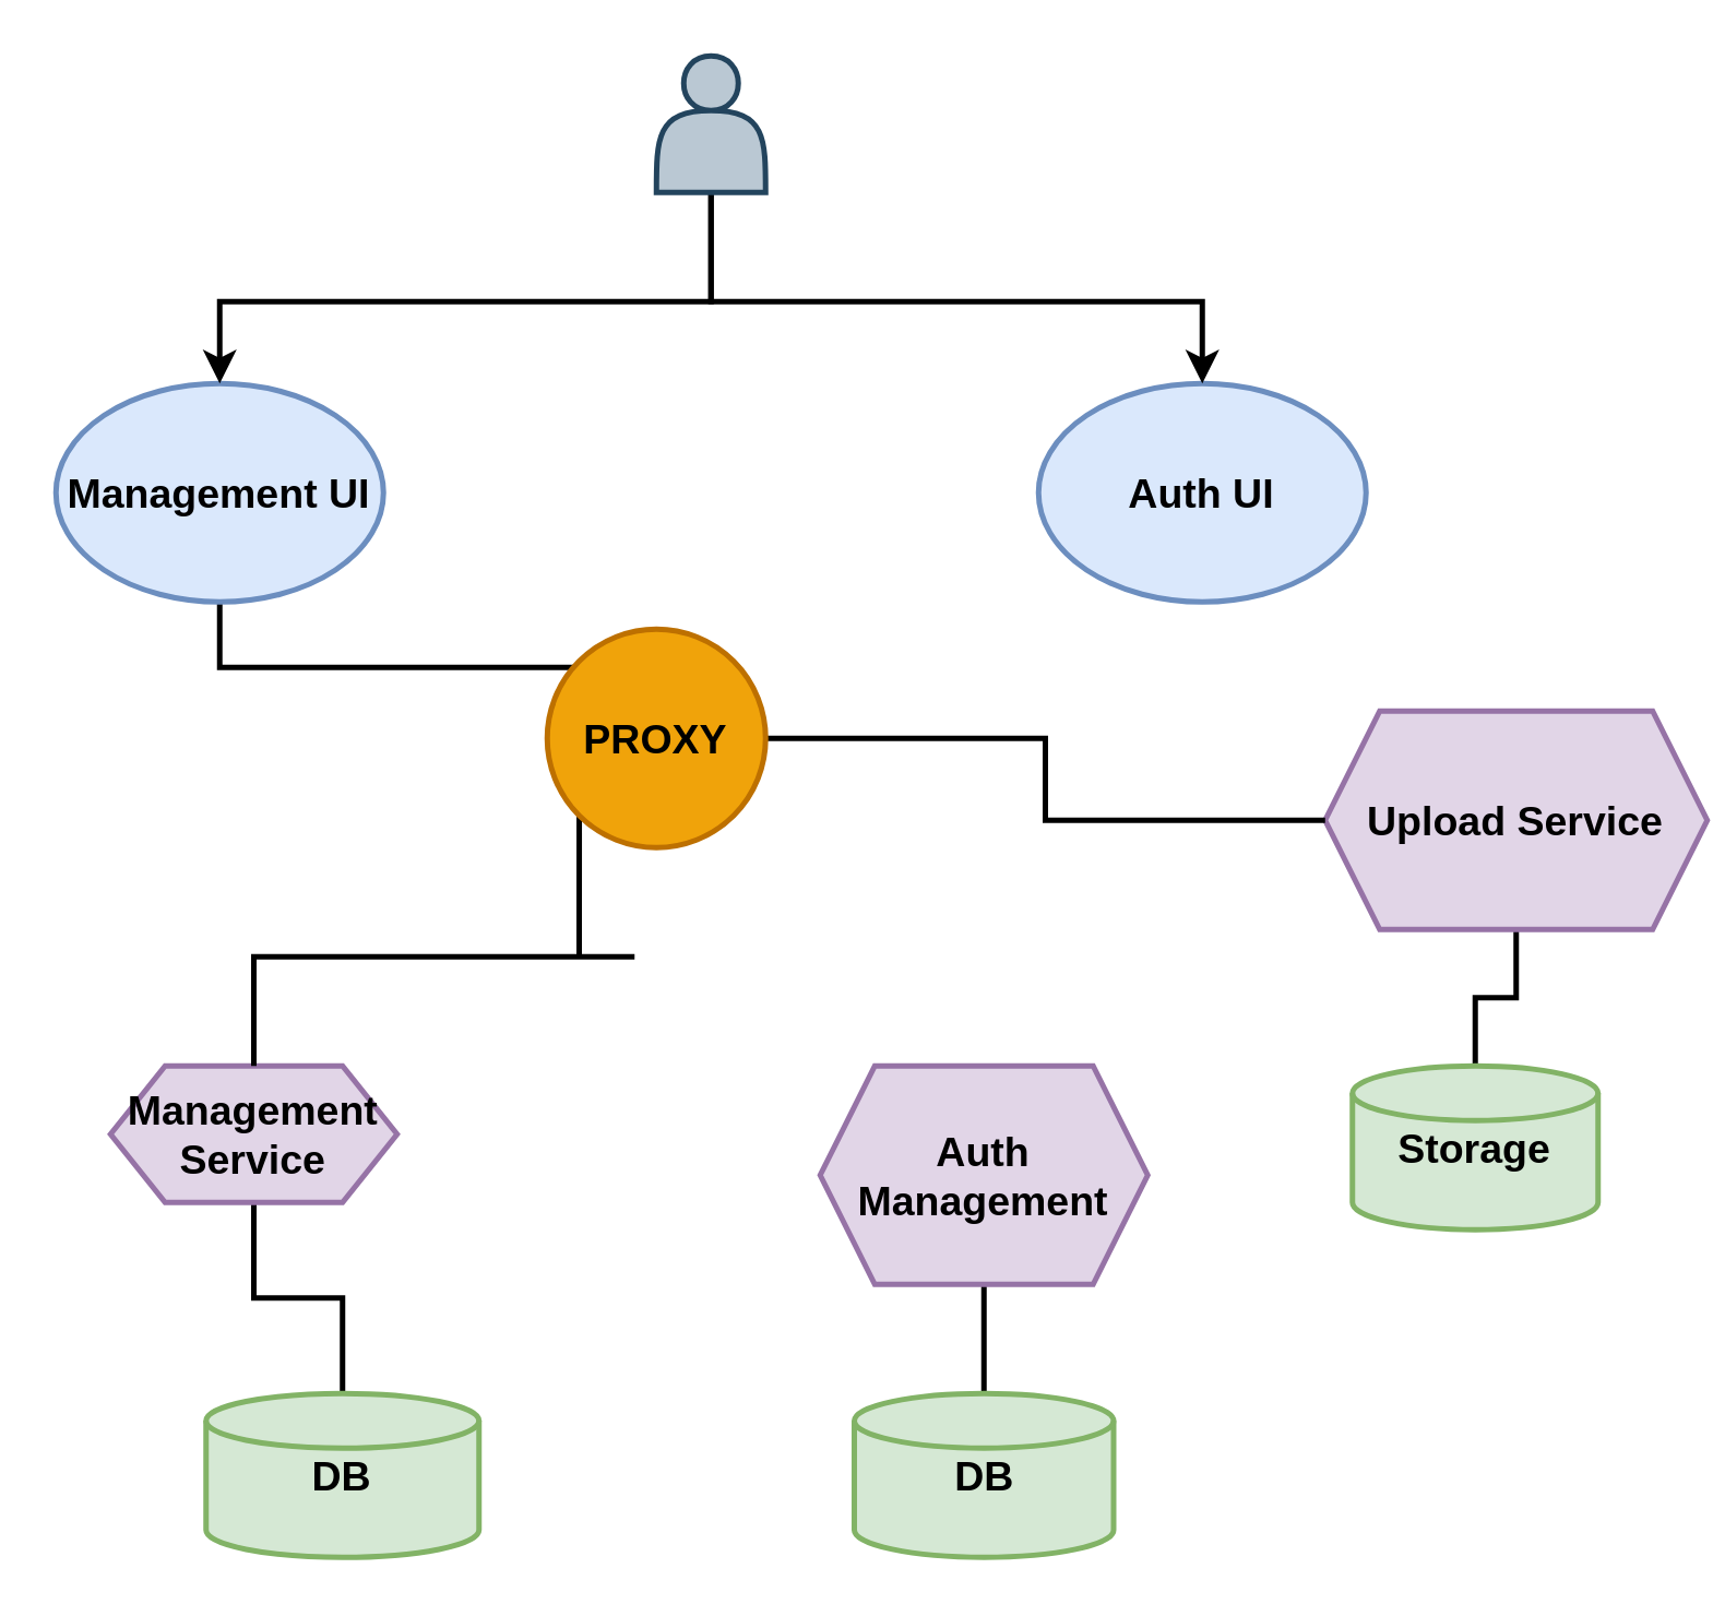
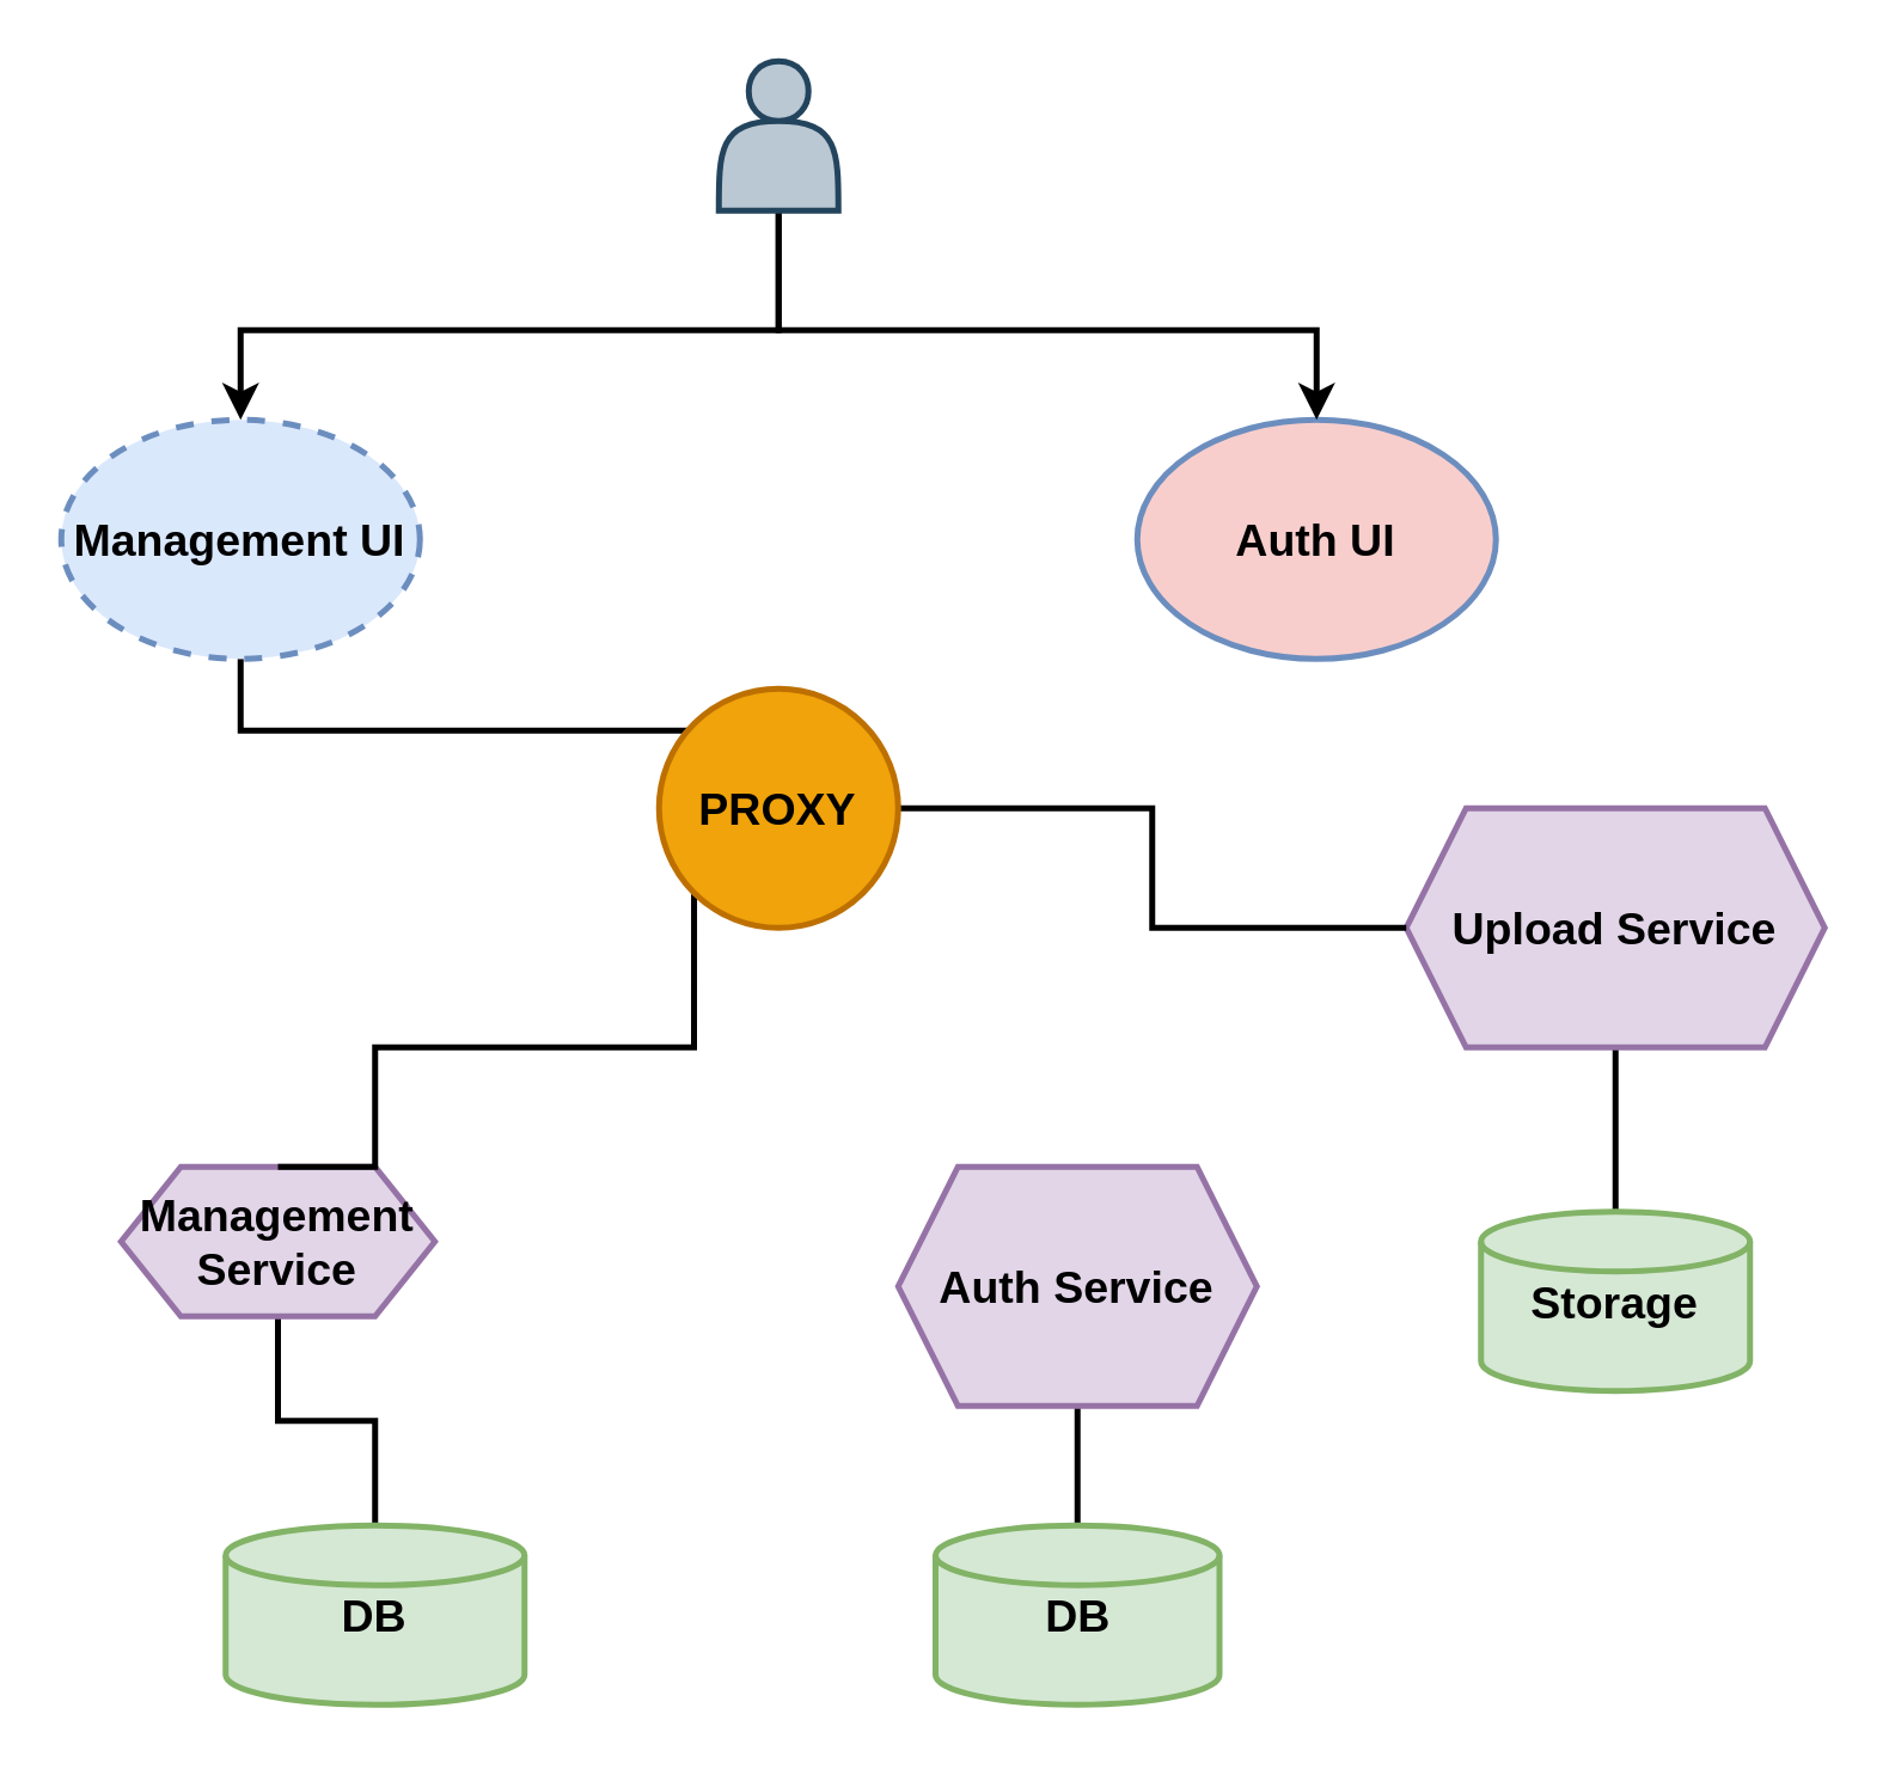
- <mxCell id="3" value="Management UI" style="ellipse;whiteSpace=wrap;html=1;strokeWidth=2;fontSize=15;fontStyle=1;fillColor=#dae8fc;strokeColor=#6c8ebf;" vertex="1" parent="1"><mxGeometry x="20" y="140" width="120" height="80" as="geometry" /></mxCell>
+ <mxCell id="3" value="Management UI" style="ellipse;whiteSpace=wrap;html=1;strokeWidth=2;fontSize=15;fontStyle=1;fillColor=#dae8fc;strokeColor=#6c8ebf;dashed=1;" vertex="1" parent="1"><mxGeometry x="20" y="140" width="120" height="80" as="geometry" /></mxCell>
- <mxCell id="4" value="Auth UI" style="ellipse;whiteSpace=wrap;html=1;strokeWidth=2;fontSize=15;fontStyle=1;fillColor=#dae8fc;strokeColor=#6c8ebf;" vertex="1" parent="1"><mxGeometry x="380" y="140" width="120" height="80" as="geometry" /></mxCell>
+ <mxCell id="4" value="Auth UI" style="ellipse;whiteSpace=wrap;html=1;strokeWidth=2;fontSize=15;fontStyle=1;fillColor=#f8cecc;strokeColor=#6c8ebf;" vertex="1" parent="1"><mxGeometry x="380" y="140" width="120" height="80" as="geometry" /></mxCell>
- <mxCell id="16" value="PROXY" style="ellipse;whiteSpace=wrap;html=1;aspect=fixed;strokeWidth=2;fontSize=15;fontStyle=1;fillColor=#f0a30a;strokeColor=#BD7000;fontColor=#000000;" vertex="1" parent="1"><mxGeometry x="200" y="230" width="80" height="80" as="geometry" /></mxCell>
+ <mxCell id="16" value="PROXY" style="ellipse;whiteSpace=wrap;html=1;aspect=fixed;strokeWidth=2;fontSize=15;fontStyle=1;fillColor=#f0a30a;strokeColor=#BD7000;fontColor=#000000;" vertex="1" parent="1"><mxGeometry x="220" y="230" width="80" height="80" as="geometry" /></mxCell>
- <mxCell id="13" value="Upload Service" style="shape=hexagon;perimeter=hexagonPerimeter2;whiteSpace=wrap;html=1;fixedSize=1;strokeWidth=2;fontSize=15;fontStyle=1;fillColor=#e1d5e7;strokeColor=#9673a6;" vertex="1" parent="1"><mxGeometry x="485" y="260" width="140" height="80" as="geometry" /></mxCell>
+ <mxCell id="13" value="Upload Service" style="shape=hexagon;perimeter=hexagonPerimeter2;whiteSpace=wrap;html=1;fixedSize=1;strokeWidth=2;fontSize=15;fontStyle=1;fillColor=#e1d5e7;strokeColor=#9673a6;" vertex="1" parent="1"><mxGeometry x="470" y="270" width="140" height="80" as="geometry" /></mxCell>
- <mxCell id="19" value="Storage" style="strokeWidth=2;html=1;shape=mxgraph.flowchart.database;whiteSpace=wrap;fontSize=15;fontStyle=1;fillColor=#d5e8d4;strokeColor=#82b366;" vertex="1" parent="1"><mxGeometry x="495" y="390" width="90" height="60" as="geometry" /></mxCell>
+ <mxCell id="19" value="Storage" style="strokeWidth=2;html=1;shape=mxgraph.flowchart.database;whiteSpace=wrap;fontSize=15;fontStyle=1;fillColor=#d5e8d4;strokeColor=#82b366;" vertex="1" parent="1"><mxGeometry x="495" y="405" width="90" height="60" as="geometry" /></mxCell>
- <mxCell id="11" value="Auth Management" style="shape=hexagon;perimeter=hexagonPerimeter2;whiteSpace=wrap;html=1;fixedSize=1;strokeWidth=2;fontSize=15;fontStyle=1;fillColor=#e1d5e7;strokeColor=#9673a6;" vertex="1" parent="1"><mxGeometry x="300" y="390" width="120" height="80" as="geometry" /></mxCell>
+ <mxCell id="11" value="Auth Service" style="shape=hexagon;perimeter=hexagonPerimeter2;whiteSpace=wrap;html=1;fixedSize=1;strokeWidth=2;fontSize=15;fontStyle=1;fillColor=#e1d5e7;strokeColor=#9673a6;" vertex="1" parent="1"><mxGeometry x="300" y="390" width="120" height="80" as="geometry" /></mxCell>
